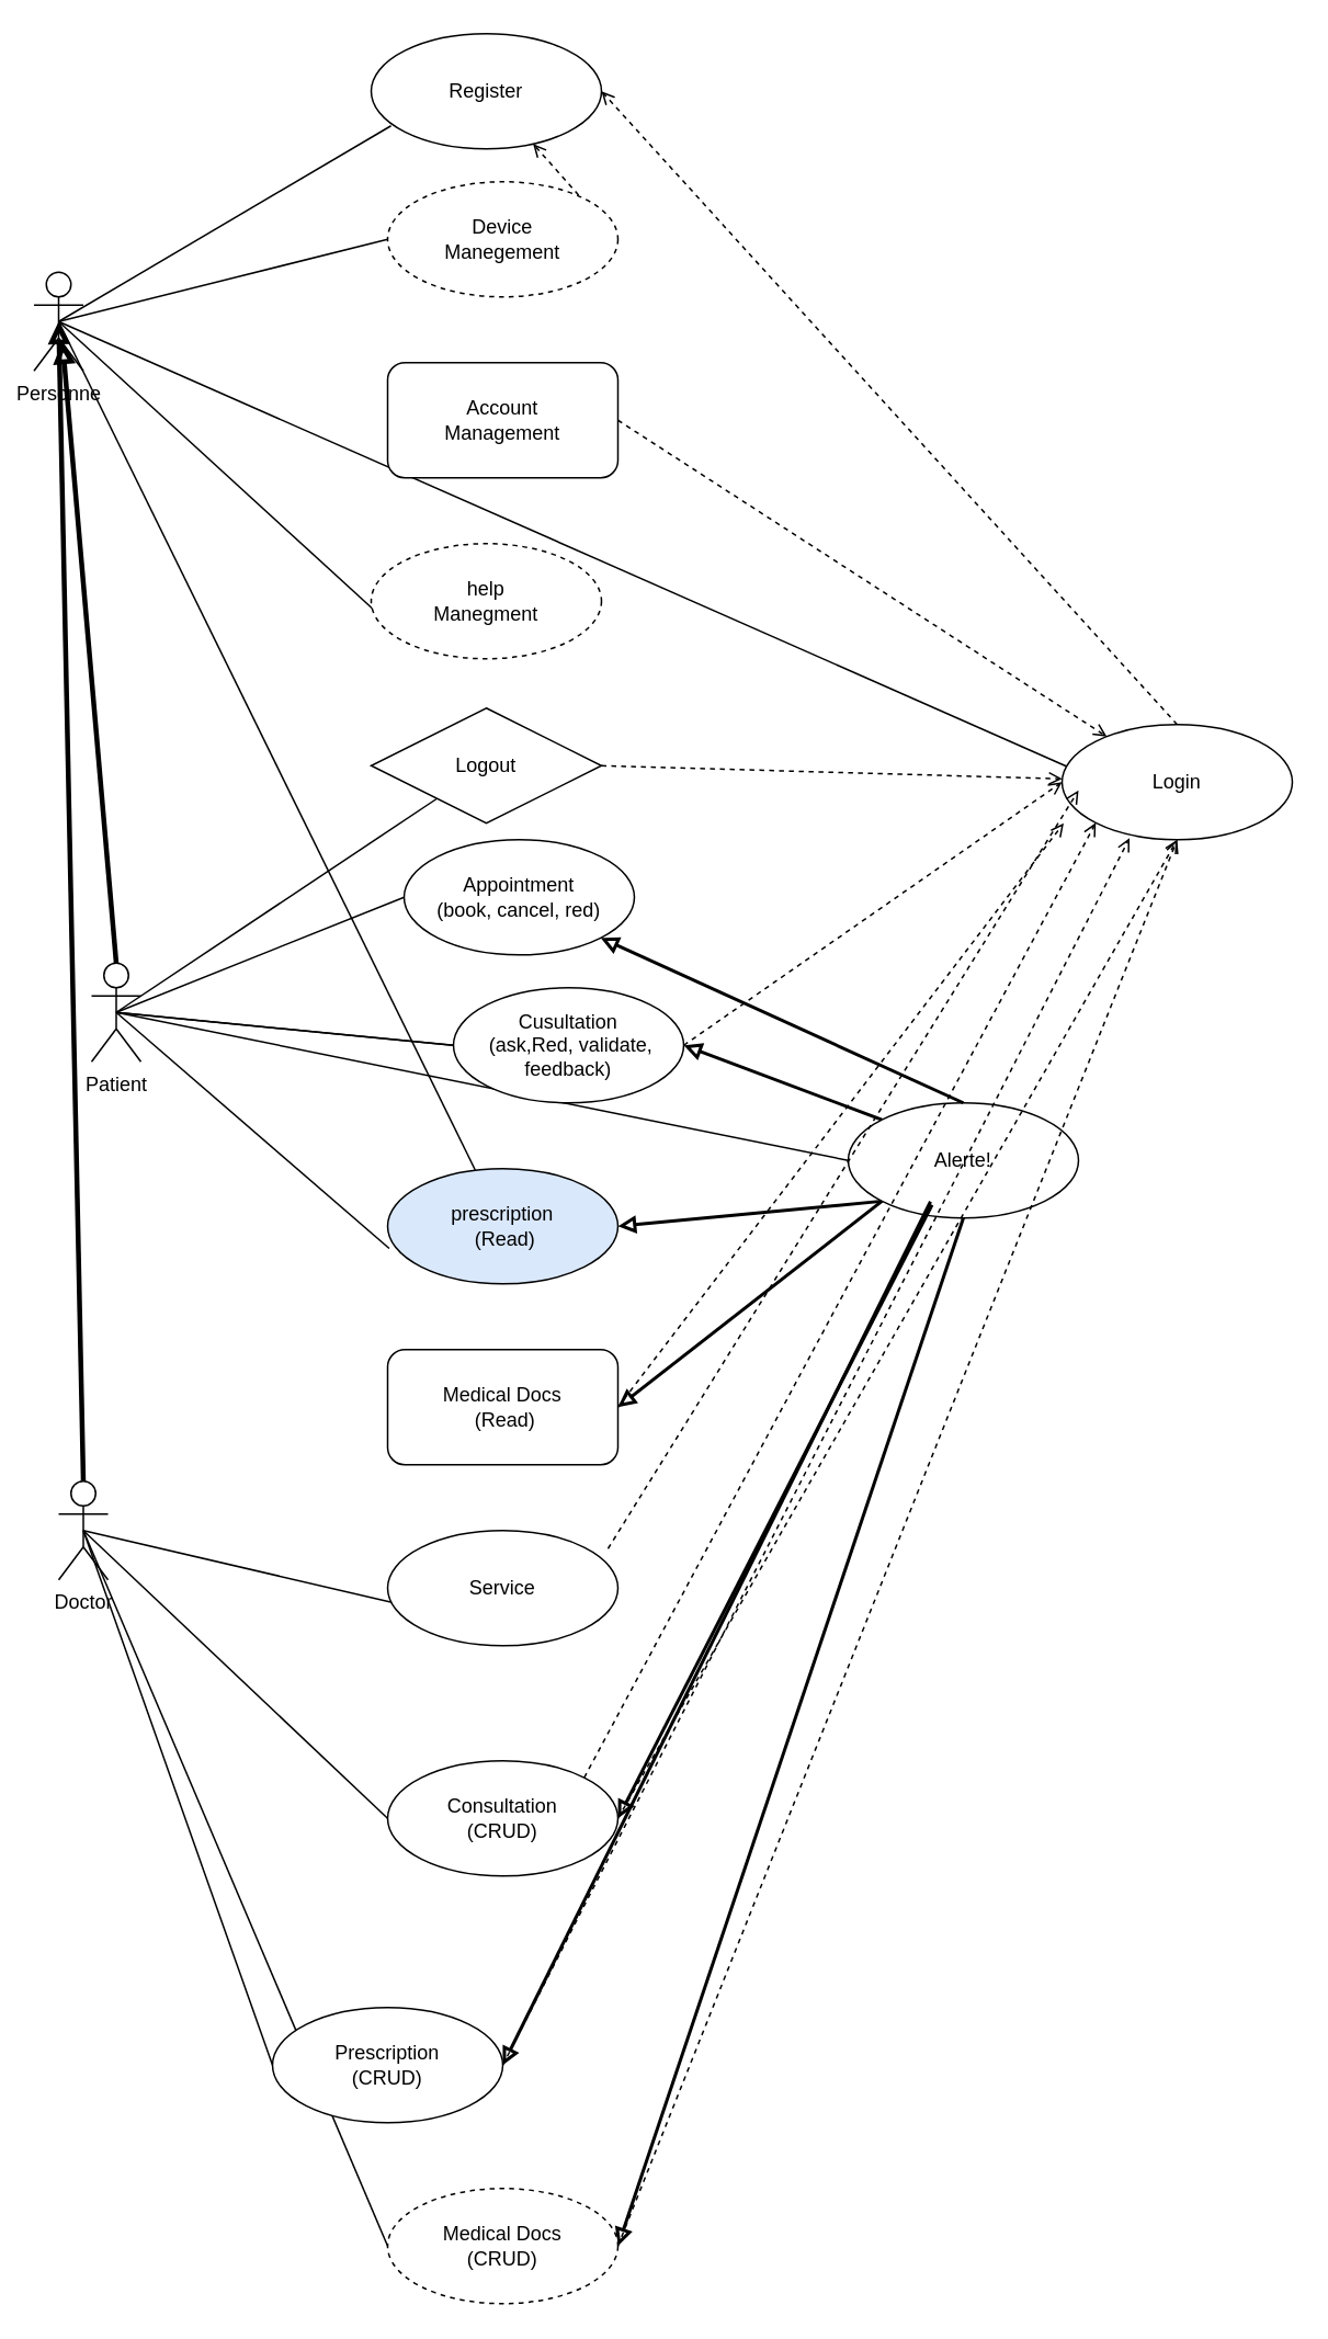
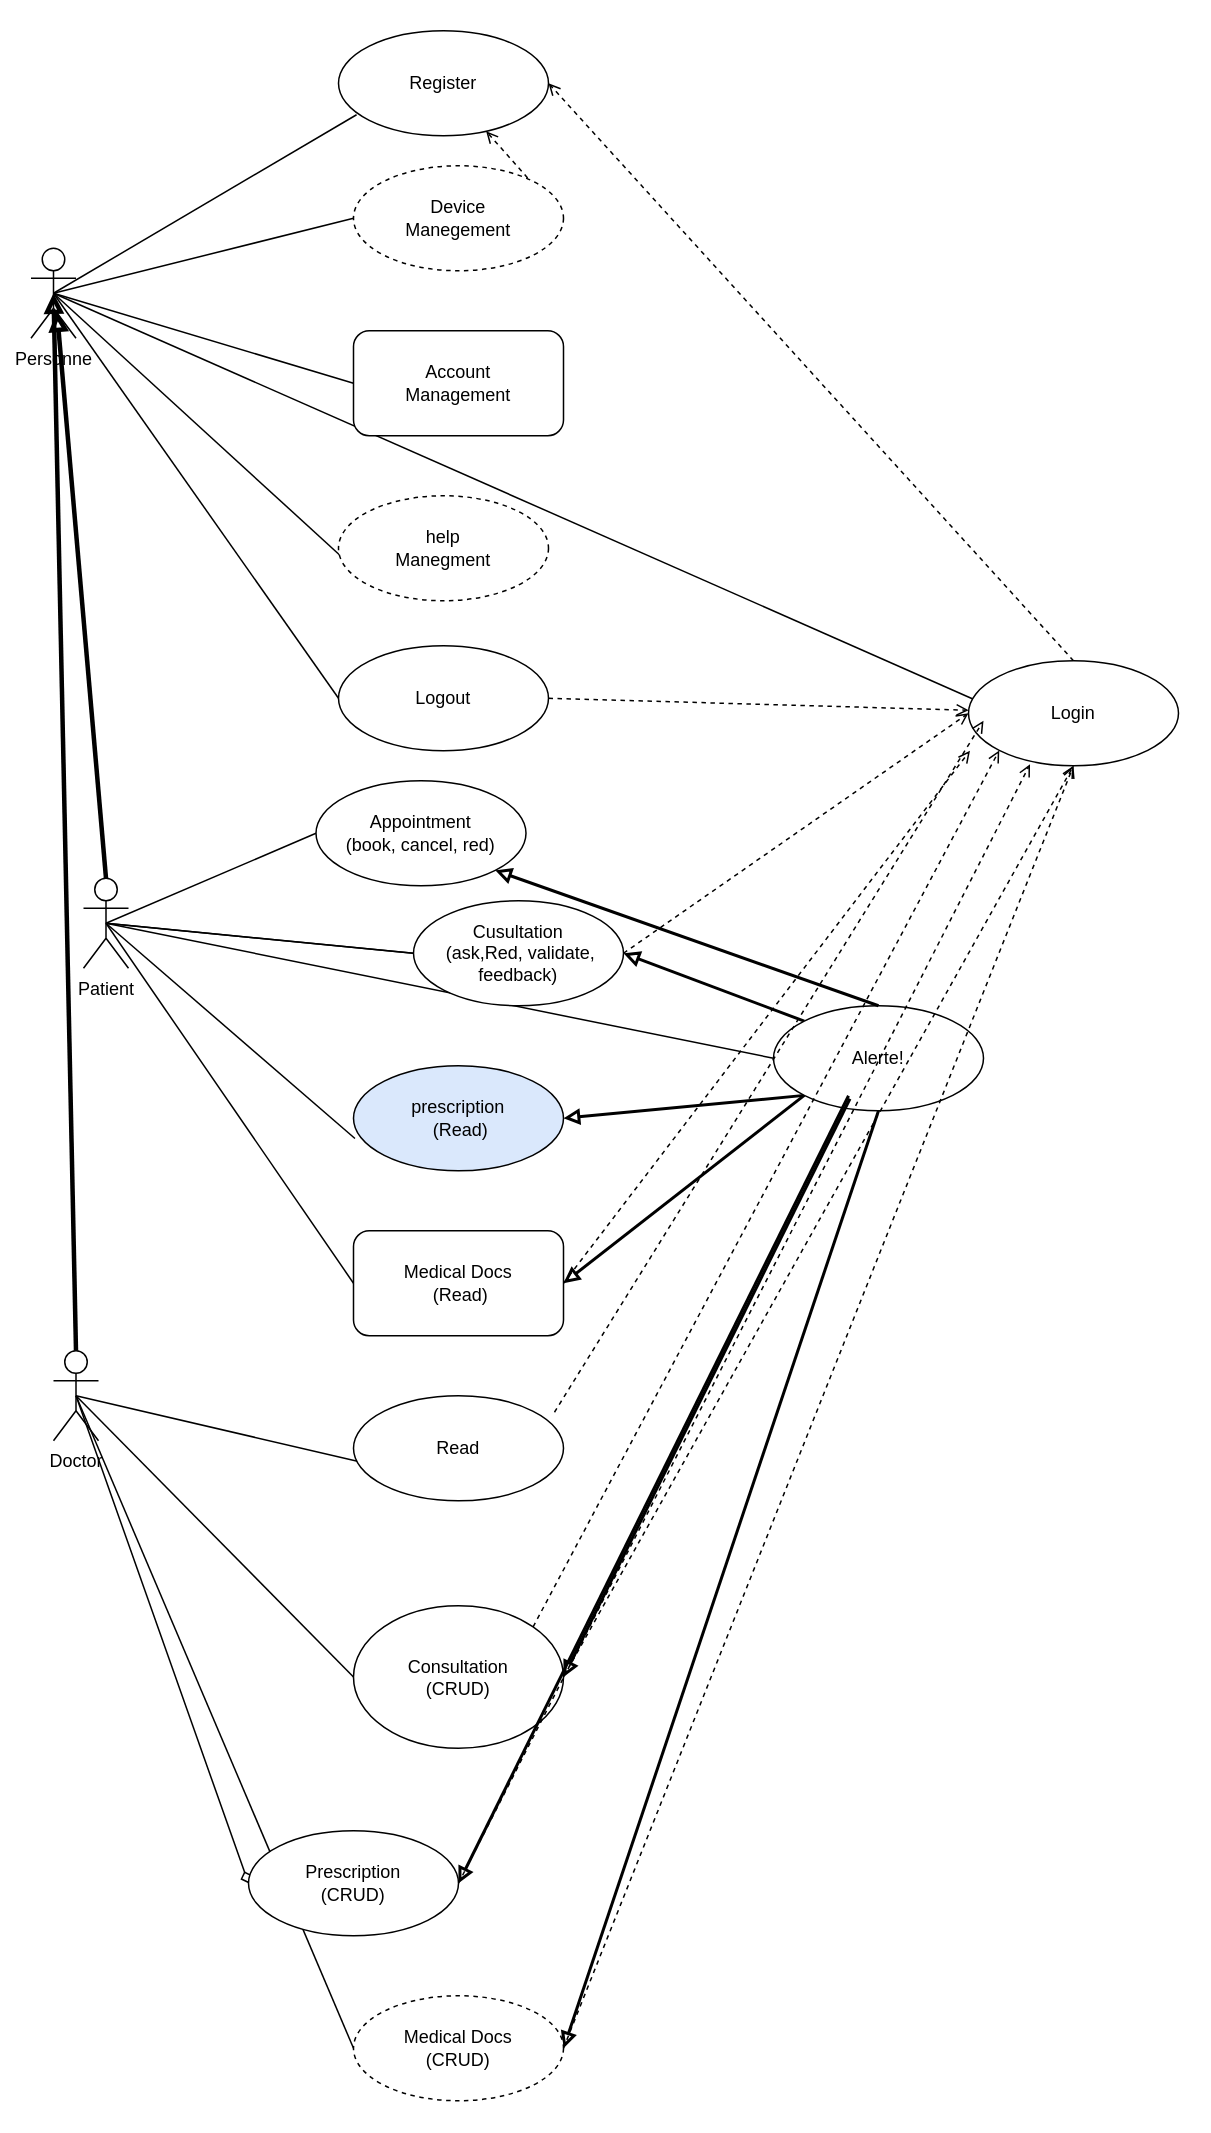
+ <mxCell id="9" style="edgeStyle=none;html=1;exitX=0.5;exitY=0.5;exitDx=0;exitDy=0;exitPerimeter=0;entryX=0;entryY=0.5;entryDx=0;entryDy=0;strokeWidth=1;endArrow=none;endFill=0;" parent="1" source="10" target="23" edge="1"><mxGeometry relative="1" as="geometry" /></mxCell>
- <mxCell id="19" style="edgeStyle=none;html=1;exitX=1;exitY=0.5;exitDx=0;exitDy=0;dashed=1;strokeWidth=1;endArrow=open;endFill=0;" parent="1" source="20" target="15" edge="1"><mxGeometry relative="1" as="geometry"><mxPoint x="485" y="190" as="targetPoint" /></mxGeometry></mxCell>
- <mxCell id="23" value="Logout" style="rhombus;whiteSpace=wrap;html=1;" parent="1" vertex="1"><mxGeometry x="225" y="430" width="140" height="70" as="geometry" /></mxCell>
+ <mxCell id="23" value="Logout" style="ellipse;whiteSpace=wrap;html=1;" parent="1" vertex="1"><mxGeometry x="225" y="430" width="140" height="70" as="geometry" /></mxCell>
- <mxCell id="7" style="edgeStyle=none;html=1;exitX=0.5;exitY=0.5;exitDx=0;exitDy=0;exitPerimeter=0;endArrow=none;endFill=0;" parent="1" source="10" target="17" edge="1"><mxGeometry relative="1" as="geometry" /></mxCell>
+ <mxCell id="7" style="edgeStyle=none;html=1;exitX=0.5;exitY=0.5;exitDx=0;exitDy=0;exitPerimeter=0;entryX=0;entryY=0.5;entryDx=0;entryDy=0;endArrow=none;endFill=0;" parent="1" source="10" target="20" edge="1"><mxGeometry relative="1" as="geometry" /></mxCell>
- <mxCell id="5" style="edgeStyle=none;html=1;exitX=0.5;exitY=0.5;exitDx=0;exitDy=0;exitPerimeter=0;endArrow=none;endFill=0;" parent="1" source="26" target="23" edge="1"><mxGeometry relative="1" as="geometry" /></mxCell>
+ <mxCell id="5" style="edgeStyle=none;html=1;exitX=0.5;exitY=0.5;exitDx=0;exitDy=0;exitPerimeter=0;endArrow=none;endFill=0;entryX=0;entryY=0.5;entryDx=0;entryDy=0;" parent="1" source="26" target="13" edge="1"><mxGeometry relative="1" as="geometry" /></mxCell>
- <mxCell id="49" value="Appointment&lt;br&gt;(book, cancel, red)" style="ellipse;whiteSpace=wrap;html=1;" parent="1" vertex="1"><mxGeometry x="245" y="510" width="140" height="70" as="geometry" /></mxCell>
+ <mxCell id="49" value="Appointment&lt;br&gt;(book, cancel, red)" style="ellipse;whiteSpace=wrap;html=1;" parent="1" vertex="1"><mxGeometry x="210" y="520" width="140" height="70" as="geometry" /></mxCell>
- <mxCell id="39" value="Service" style="ellipse;whiteSpace=wrap;html=1;" parent="1" vertex="1"><mxGeometry x="235" y="930" width="140" height="70" as="geometry" /></mxCell>
+ <mxCell id="39" value="Read" style="ellipse;whiteSpace=wrap;html=1;" parent="1" vertex="1"><mxGeometry x="235" y="930" width="140" height="70" as="geometry" /></mxCell>
- <mxCell id="41" value="Consultation&lt;br&gt;(CRUD)" style="ellipse;whiteSpace=wrap;html=1;" parent="1" vertex="1"><mxGeometry x="235" y="1070" width="140" height="70" as="geometry" /></mxCell>
+ <mxCell id="41" value="Consultation&lt;br&gt;(CRUD)" style="ellipse;whiteSpace=wrap;html=1;" parent="1" vertex="1"><mxGeometry x="235" y="1070" width="140" height="95" as="geometry" /></mxCell>
- <mxCell id="36" style="edgeStyle=none;html=1;exitX=0.5;exitY=0.5;exitDx=0;exitDy=0;exitPerimeter=0;entryX=0;entryY=0.5;entryDx=0;entryDy=0;strokeWidth=1;startArrow=none;startFill=0;endArrow=none;endFill=0;" parent="1" source="38" target="43" edge="1"><mxGeometry relative="1" as="geometry" /></mxCell>
+ <mxCell id="36" style="edgeStyle=none;html=1;exitX=0.5;exitY=0.5;exitDx=0;exitDy=0;exitPerimeter=0;entryX=0;entryY=0.5;entryDx=0;entryDy=0;strokeWidth=1;startArrow=none;startFill=0;endArrow=diamond;endFill=0;" parent="1" source="38" target="43" edge="1"><mxGeometry relative="1" as="geometry" /></mxCell>
